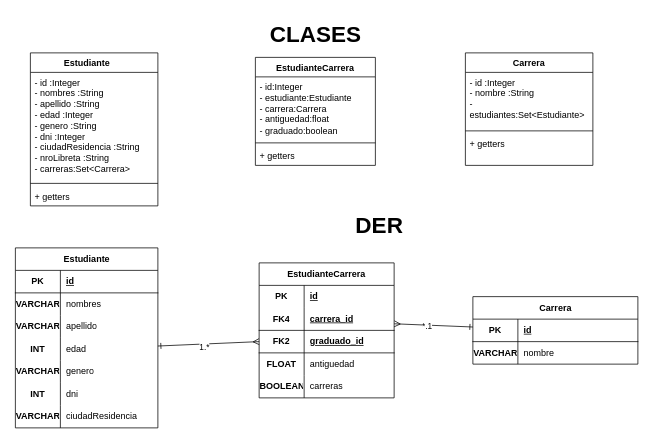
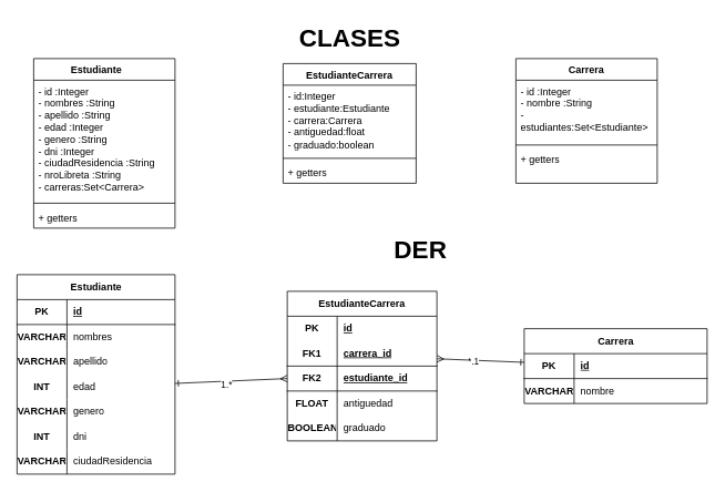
- <mxCell id="19" value="FK4" style="shape=partialRectangle;connectable=0;fillColor=none;top=0;left=0;bottom=0;right=0;fontStyle=1;overflow=hidden;html=1;whiteSpace=wrap;" vertex="1" parent="18"><mxGeometry width="60" height="30" as="geometry"><mxRectangle width="60" height="30" as="alternateBounds" /></mxGeometry></mxCell>
+ <mxCell id="19" value="FK1" style="shape=partialRectangle;connectable=0;fillColor=none;top=0;left=0;bottom=0;right=0;fontStyle=1;overflow=hidden;html=1;whiteSpace=wrap;" vertex="1" parent="18"><mxGeometry width="60" height="30" as="geometry"><mxRectangle width="60" height="30" as="alternateBounds" /></mxGeometry></mxCell>
- <mxCell id="23" value="graduado_id" style="shape=partialRectangle;connectable=0;fillColor=none;top=0;left=0;bottom=0;right=0;align=left;spacingLeft=6;fontStyle=5;overflow=hidden;html=1;whiteSpace=wrap;" vertex="1" parent="21"><mxGeometry x="60" width="120" height="30" as="geometry"><mxRectangle width="120" height="30" as="alternateBounds" /></mxGeometry></mxCell>
+ <mxCell id="23" value="estudiante_id" style="shape=partialRectangle;connectable=0;fillColor=none;top=0;left=0;bottom=0;right=0;align=left;spacingLeft=6;fontStyle=5;overflow=hidden;html=1;whiteSpace=wrap;" vertex="1" parent="21"><mxGeometry x="60" width="120" height="30" as="geometry"><mxRectangle width="120" height="30" as="alternateBounds" /></mxGeometry></mxCell>
- <mxCell id="29" value="carreras" style="shape=partialRectangle;connectable=0;fillColor=none;top=0;left=0;bottom=0;right=0;align=left;spacingLeft=6;overflow=hidden;html=1;whiteSpace=wrap;" vertex="1" parent="27"><mxGeometry x="60" width="120" height="30" as="geometry"><mxRectangle width="120" height="30" as="alternateBounds" /></mxGeometry></mxCell>
+ <mxCell id="29" value="graduado" style="shape=partialRectangle;connectable=0;fillColor=none;top=0;left=0;bottom=0;right=0;align=left;spacingLeft=6;overflow=hidden;html=1;whiteSpace=wrap;" vertex="1" parent="27"><mxGeometry x="60" width="120" height="30" as="geometry"><mxRectangle width="120" height="30" as="alternateBounds" /></mxGeometry></mxCell>
